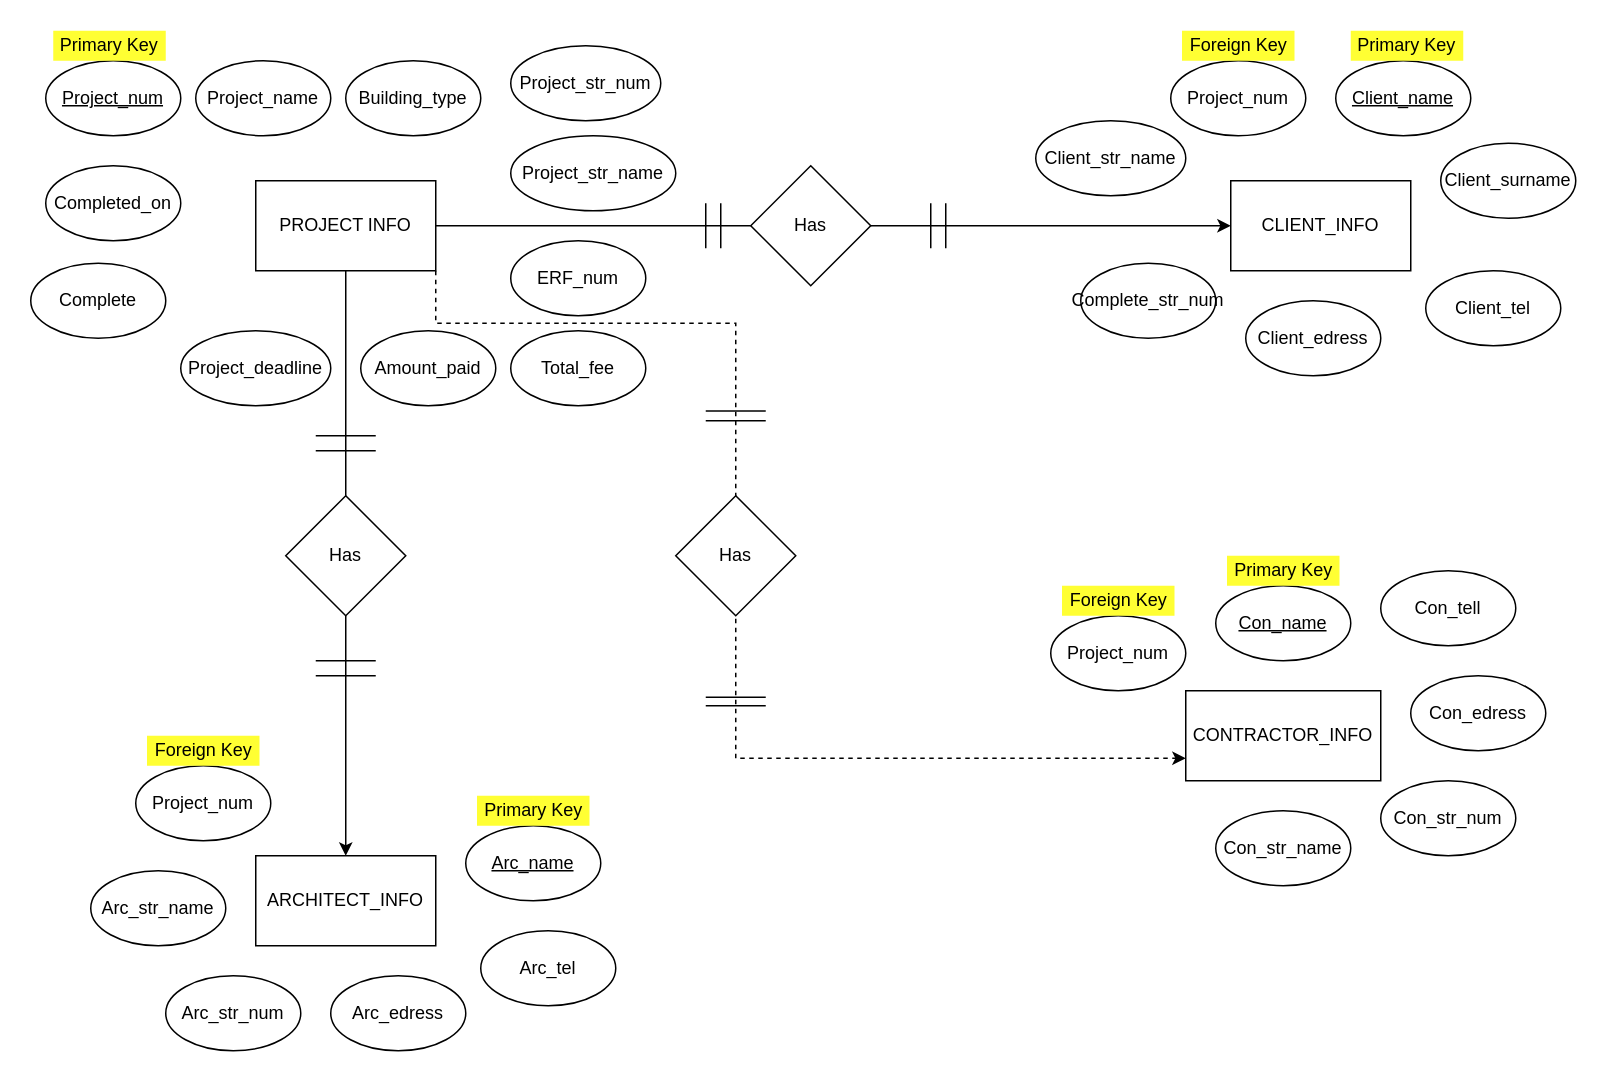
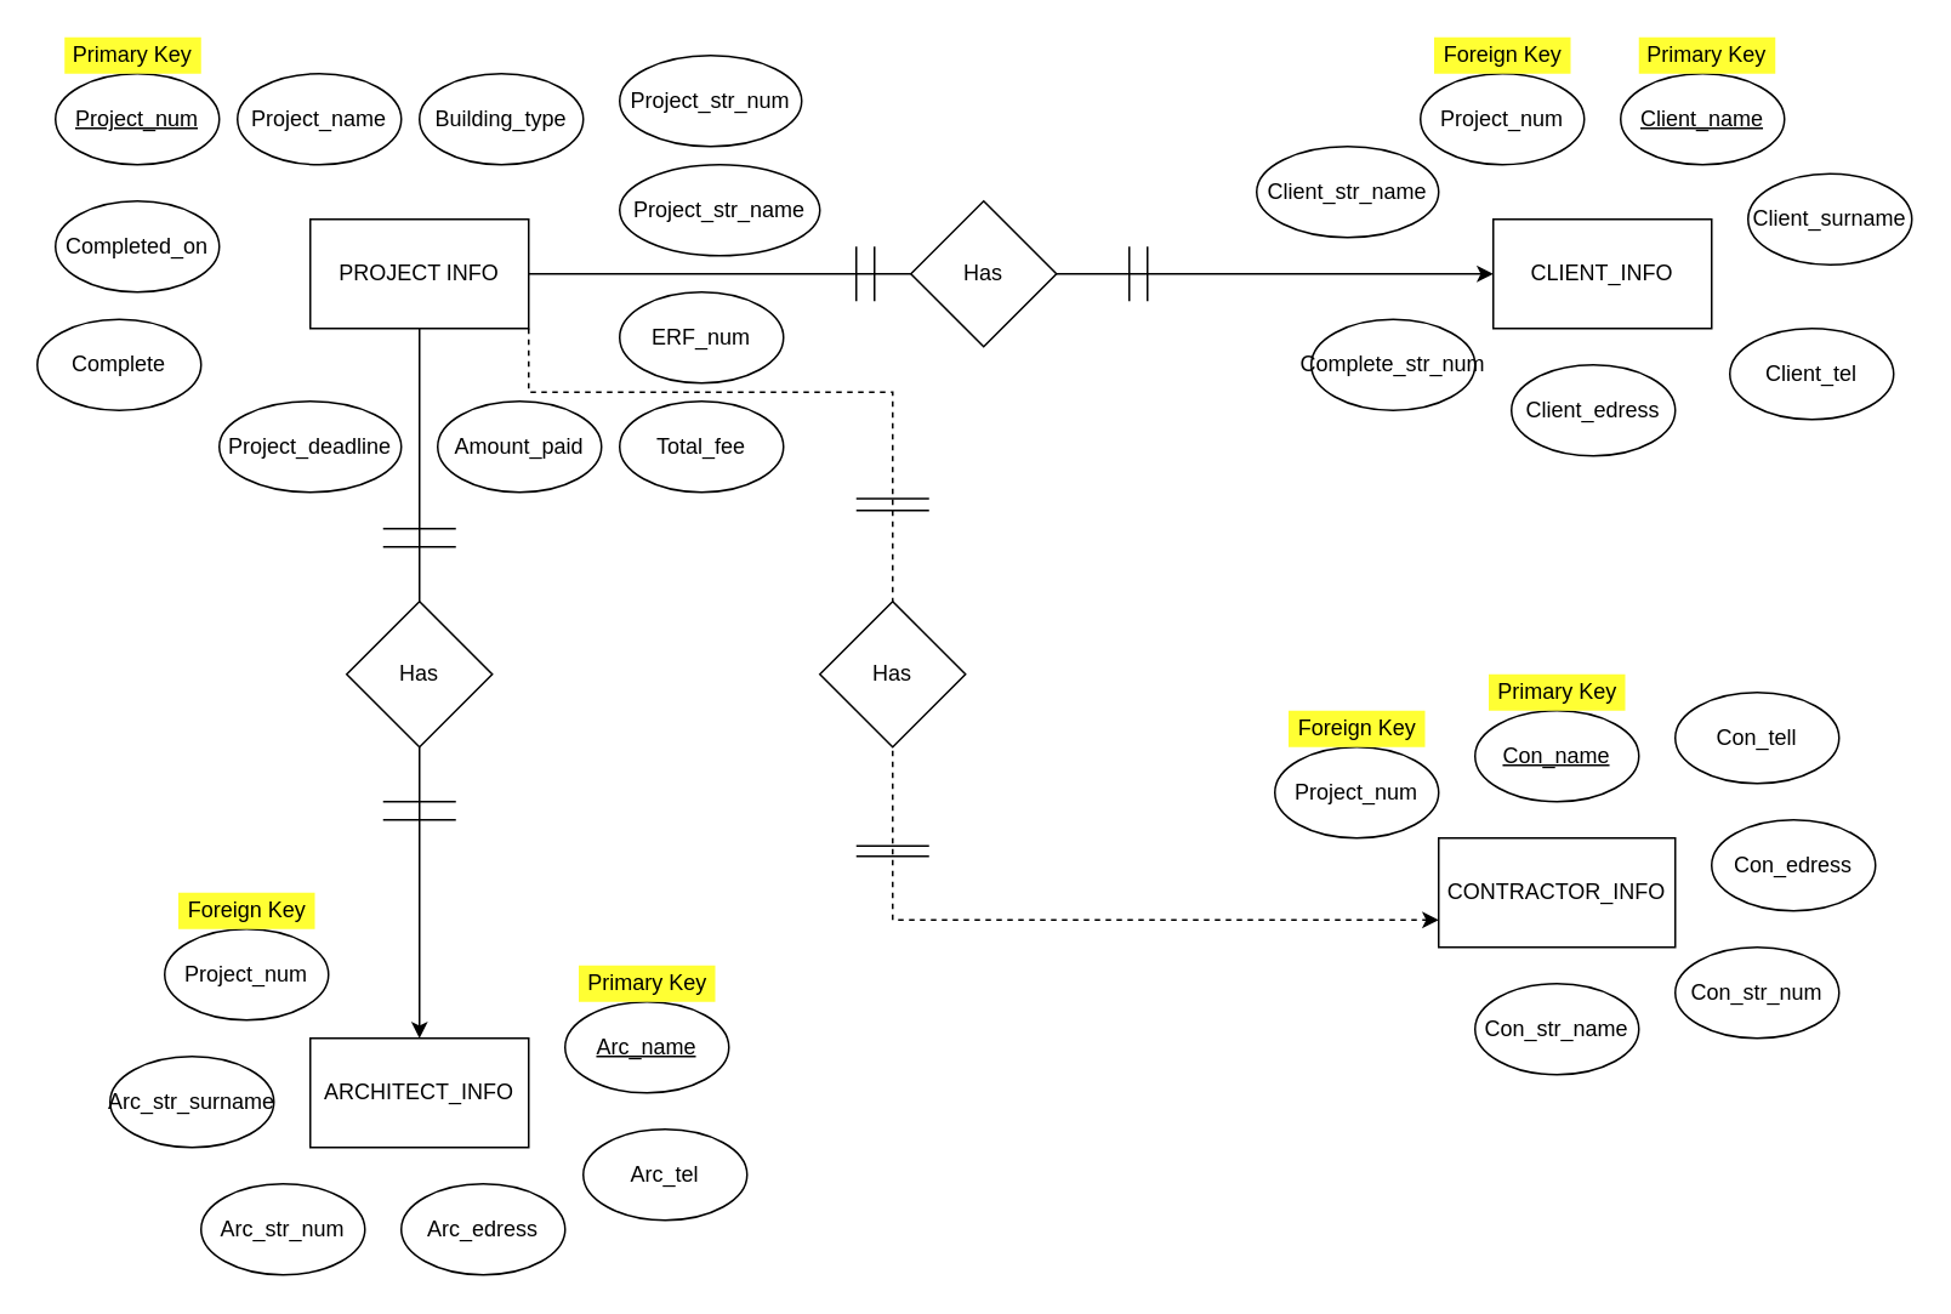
- <mxCell id="19" value="Arc_str_name" style="ellipse;whiteSpace=wrap;html=1;" parent="1" vertex="1"><mxGeometry x="60" y="580" width="90" height="50" as="geometry" /></mxCell>
+ <mxCell id="19" value="Arc_str_surname" style="ellipse;whiteSpace=wrap;html=1;" parent="1" vertex="1"><mxGeometry x="60" y="580" width="90" height="50" as="geometry" /></mxCell>
